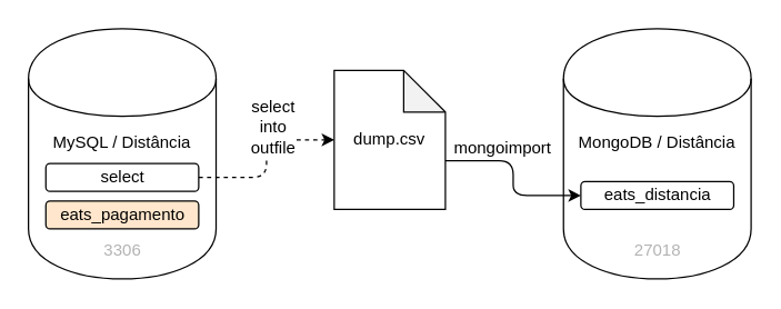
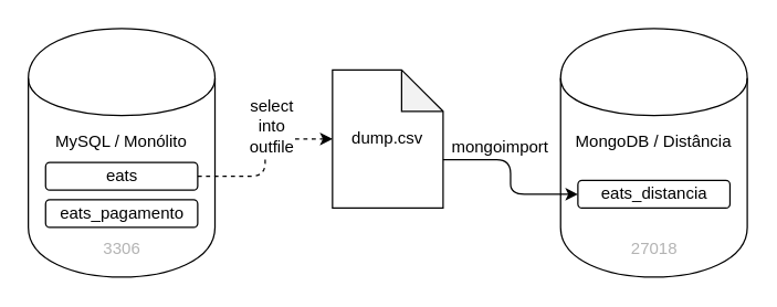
- <mxCell id="2" value="MySQL / Distância" style="shape=cylinder;whiteSpace=wrap;html=1;boundedLbl=1;backgroundOutline=1;verticalAlign=top;spacing=0;spacingTop=30;" vertex="1" parent="1"><mxGeometry x="20" y="20" width="135" height="180" as="geometry" /></mxCell>
+ <mxCell id="2" value="MySQL / Monólito" style="shape=cylinder;whiteSpace=wrap;html=1;boundedLbl=1;backgroundOutline=1;verticalAlign=top;spacing=0;spacingTop=30;" vertex="1" parent="1"><mxGeometry x="20" y="20" width="135" height="180" as="geometry" /></mxCell>
- <mxCell id="11" value="select" style="rounded=1;whiteSpace=wrap;html=1;align=center;" vertex="1" parent="1"><mxGeometry x="32.5" y="117" width="110" height="20" as="geometry" /></mxCell>
+ <mxCell id="11" value="eats" style="rounded=1;whiteSpace=wrap;html=1;align=center;" vertex="1" parent="1"><mxGeometry x="32.5" y="117" width="110" height="20" as="geometry" /></mxCell>
- <mxCell id="8" value="eats_pagamento" style="rounded=1;whiteSpace=wrap;html=1;align=center;fillColor=#ffe6cc;" vertex="1" parent="1"><mxGeometry x="32.5" y="144" width="110" height="20" as="geometry" /></mxCell>
+ <mxCell id="8" value="eats_pagamento" style="rounded=1;whiteSpace=wrap;html=1;align=center;" vertex="1" parent="1"><mxGeometry x="32.5" y="144" width="110" height="20" as="geometry" /></mxCell>
